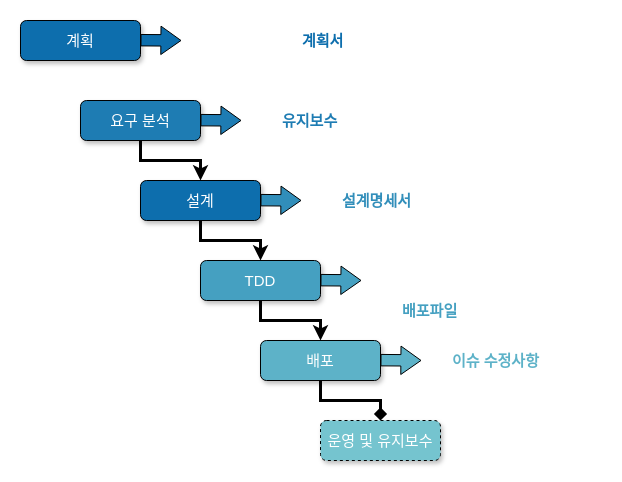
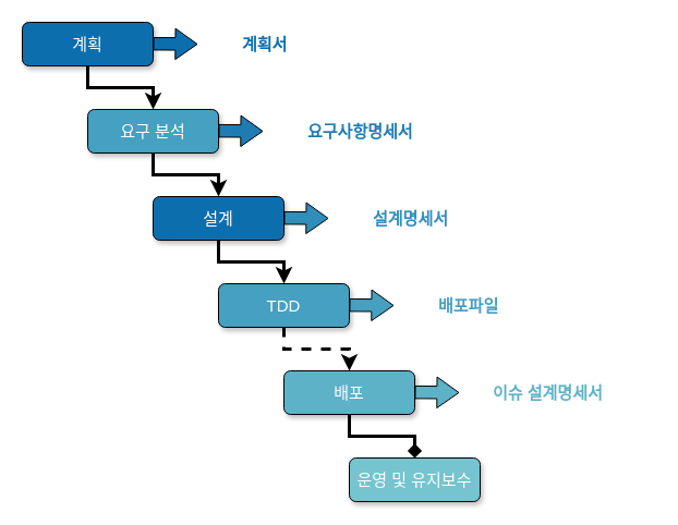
- <mxCell id="18" value="계획서" style="text;html=1;strokeColor=none;fillColor=none;align=left;verticalAlign=middle;whiteSpace=wrap;rounded=0;fontSize=15;fontColor=#0D6EAD;fontStyle=1;labelBorderColor=none;labelBackgroundColor=none;" parent="1" vertex="1"><mxGeometry x="300" y="25" width="150" height="30" as="geometry" /></mxCell>
+ <mxCell id="18" value="계획서" style="text;html=1;strokeColor=none;fillColor=none;align=left;verticalAlign=middle;whiteSpace=wrap;rounded=0;fontSize=15;fontColor=#0D6EAD;fontStyle=1;labelBorderColor=none;labelBackgroundColor=none;" parent="1" vertex="1"><mxGeometry x="220" y="25" width="150" height="30" as="geometry" /></mxCell>
+ <mxCell id="2" value="" style="edgeStyle=orthogonalEdgeStyle;rounded=0;orthogonalLoop=1;jettySize=auto;html=1;strokeWidth=3;" parent="1" source="3" target="5" edge="1"><mxGeometry relative="1" as="geometry" /></mxCell>
- <mxCell id="5" value="요구 분석" style="rounded=1;whiteSpace=wrap;html=1;fillColor=#1E7CB3;fontColor=#ffffff;strokeColor=#000000;fontSize=15;strokeWidth=1;shadow=1;" parent="1" vertex="1"><mxGeometry x="80" y="100" width="120" height="40" as="geometry" /></mxCell>
+ <mxCell id="5" value="요구 분석" style="rounded=1;whiteSpace=wrap;html=1;fillColor=#45a0c1;fontColor=#ffffff;strokeColor=#000000;fontSize=15;strokeWidth=1;shadow=1;" parent="1" vertex="1"><mxGeometry x="80" y="100" width="120" height="40" as="geometry" /></mxCell>
- <mxCell id="19" value="유지보수" style="text;html=1;strokeColor=none;fillColor=none;align=left;verticalAlign=middle;whiteSpace=wrap;rounded=0;fontSize=15;fontColor=#1E7CB3;fontStyle=1" parent="1" vertex="1"><mxGeometry x="280" y="105" width="150" height="30" as="geometry" /></mxCell>
+ <mxCell id="19" value="요구사항명세서" style="text;html=1;strokeColor=none;fillColor=none;align=left;verticalAlign=middle;whiteSpace=wrap;rounded=0;fontSize=15;fontColor=#1E7CB3;fontStyle=1" parent="1" vertex="1"><mxGeometry x="280" y="105" width="150" height="30" as="geometry" /></mxCell>
- <mxCell id="21" value="배포파일" style="text;html=1;strokeColor=none;fillColor=none;align=left;verticalAlign=middle;whiteSpace=wrap;rounded=0;fontSize=15;fontColor=#45A0C1;fontStyle=1" parent="1" vertex="1"><mxGeometry x="400" y="295" width="150" height="30" as="geometry" /></mxCell>
+ <mxCell id="21" value="배포파일" style="text;html=1;strokeColor=none;fillColor=none;align=left;verticalAlign=middle;whiteSpace=wrap;rounded=0;fontSize=15;fontColor=#45A0C1;fontStyle=1" parent="1" vertex="1"><mxGeometry x="400" y="265" width="150" height="30" as="geometry" /></mxCell>
- <mxCell id="8" value="" style="edgeStyle=orthogonalEdgeStyle;rounded=0;orthogonalLoop=1;jettySize=auto;html=1;strokeWidth=3;" parent="1" source="9" target="11" edge="1"><mxGeometry relative="1" as="geometry" /></mxCell>
+ <mxCell id="8" value="" style="edgeStyle=orthogonalEdgeStyle;rounded=0;orthogonalLoop=1;jettySize=auto;html=1;strokeWidth=3;dashed=1;" parent="1" source="9" target="11" edge="1"><mxGeometry relative="1" as="geometry" /></mxCell>
- <mxCell id="22" value="이슈 수정사항" style="text;html=1;strokeColor=none;fillColor=none;align=left;verticalAlign=middle;whiteSpace=wrap;rounded=0;fontSize=15;fontColor=#5DB2C8;fontStyle=1" parent="1" vertex="1"><mxGeometry x="450" y="345" width="150" height="30" as="geometry" /></mxCell>
+ <mxCell id="22" value="이슈 설계명세서" style="text;html=1;strokeColor=none;fillColor=none;align=left;verticalAlign=middle;whiteSpace=wrap;rounded=0;fontSize=15;fontColor=#5DB2C8;fontStyle=1" parent="1" vertex="1"><mxGeometry x="450" y="345" width="150" height="30" as="geometry" /></mxCell>
- <mxCell id="12" value="운영 및 유지보수" style="rounded=1;whiteSpace=wrap;html=1;fillColor=#75C4CF;fontColor=#ffffff;strokeColor=#000000;fontSize=15;strokeWidth=1;shadow=1;dashed=1;" parent="1" vertex="1"><mxGeometry x="320" y="420" width="120" height="40" as="geometry" /></mxCell>
+ <mxCell id="12" value="운영 및 유지보수" style="rounded=1;whiteSpace=wrap;html=1;fillColor=#75C4CF;fontColor=#ffffff;strokeColor=#000000;fontSize=15;strokeWidth=1;shadow=1;" parent="1" vertex="1"><mxGeometry x="320" y="420" width="120" height="40" as="geometry" /></mxCell>
